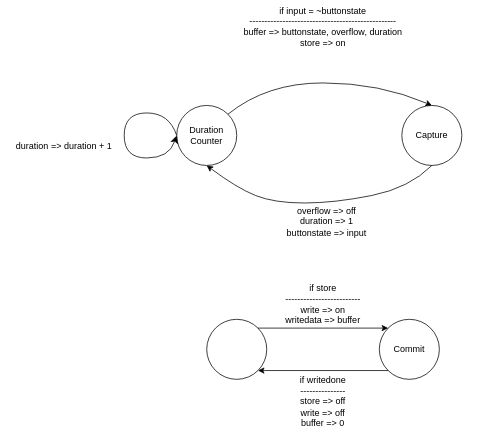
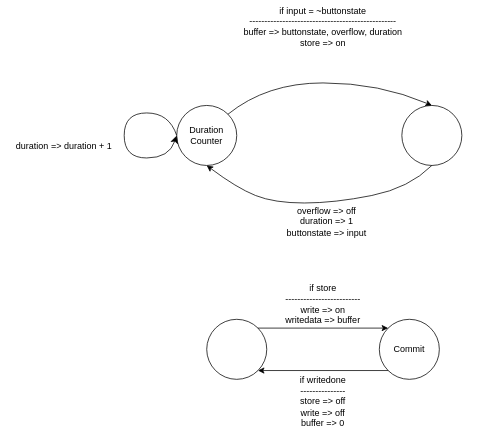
- <mxCell id="10" value="Capture" style="text;html=1;strokeColor=none;fillColor=none;align=center;verticalAlign=middle;whiteSpace=wrap;rounded=0;" parent="1" vertex="1"><mxGeometry x="545" y="165" width="60" height="30" as="geometry" /></mxCell>
